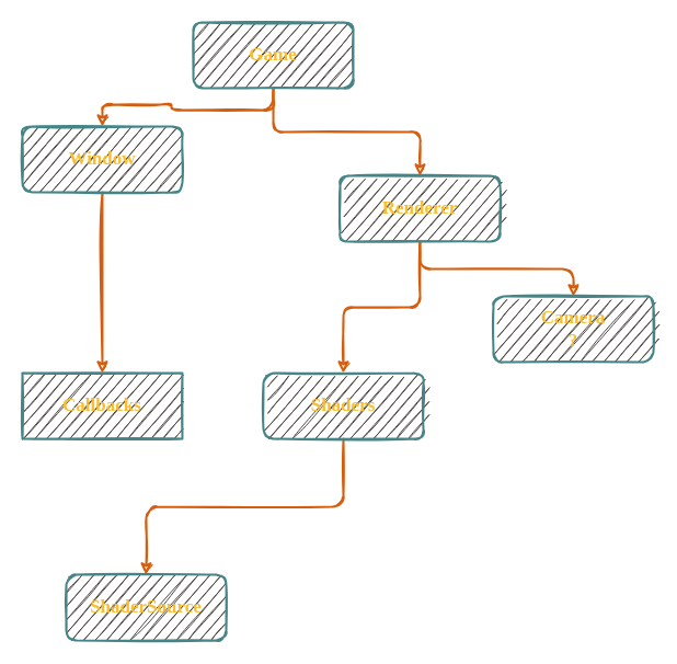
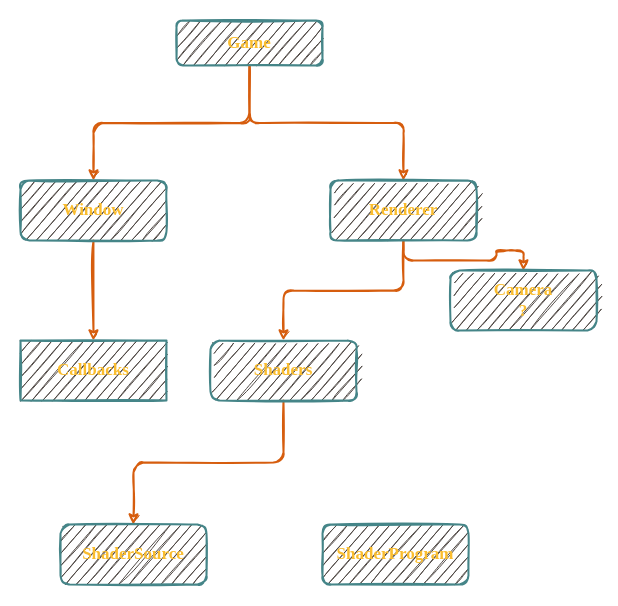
- <mxCell id="4" value="&lt;font face=&quot;Lucida Console&quot; size=&quot;1&quot; color=&quot;#fabd2f&quot; style=&quot;&quot;&gt;&lt;b style=&quot;font-size: 17px;&quot;&gt;Game&lt;/b&gt;&lt;/font&gt;" style="rounded=1;whiteSpace=wrap;html=1;sketch=1;fillColor=#504945;strokeColor=#458588;fillStyle=auto;strokeWidth=2;shadow=0;glass=0;" parent="1" vertex="1"><mxGeometry x="176" y="20" width="146" height="60" as="geometry" /></mxCell>
+ <mxCell id="4" value="&lt;font face=&quot;Lucida Console&quot; size=&quot;1&quot; color=&quot;#fabd2f&quot; style=&quot;&quot;&gt;&lt;b style=&quot;font-size: 17px;&quot;&gt;Game&lt;/b&gt;&lt;/font&gt;" style="rounded=1;whiteSpace=wrap;html=1;sketch=1;fillColor=#504945;strokeColor=#458588;fillStyle=auto;strokeWidth=2;shadow=0;glass=0;" parent="1" vertex="1"><mxGeometry x="176" y="20" width="146" height="45" as="geometry" /></mxCell>
- <mxCell id="6" value="&lt;font face=&quot;Lucida Console&quot; size=&quot;1&quot; color=&quot;#fabd2f&quot; style=&quot;&quot;&gt;&lt;b style=&quot;font-size: 17px;&quot;&gt;Window&lt;/b&gt;&lt;/font&gt;" style="rounded=1;whiteSpace=wrap;html=1;sketch=1;fillColor=#504945;strokeColor=#458588;fillStyle=auto;strokeWidth=2;shadow=0;" parent="1" vertex="1"><mxGeometry x="20" y="115" width="146" height="60" as="geometry" /></mxCell>
+ <mxCell id="6" value="&lt;font face=&quot;Lucida Console&quot; size=&quot;1&quot; color=&quot;#fabd2f&quot; style=&quot;&quot;&gt;&lt;b style=&quot;font-size: 17px;&quot;&gt;Window&lt;/b&gt;&lt;/font&gt;" style="rounded=1;whiteSpace=wrap;html=1;sketch=1;fillColor=#504945;strokeColor=#458588;fillStyle=auto;strokeWidth=2;shadow=0;" parent="1" vertex="1"><mxGeometry x="20" y="180" width="146" height="60" as="geometry" /></mxCell>
- <mxCell id="9" value="&lt;font face=&quot;Lucida Console&quot; size=&quot;1&quot; color=&quot;#fabd2f&quot; style=&quot;&quot;&gt;&lt;b style=&quot;font-size: 17px;&quot;&gt;Renderer&lt;/b&gt;&lt;/font&gt;" style="rounded=1;whiteSpace=wrap;html=1;sketch=1;fillColor=#504945;strokeColor=#458588;fillStyle=auto;strokeWidth=2;shadow=0;" parent="1" vertex="1"><mxGeometry x="310" y="160" width="146" height="60" as="geometry" /></mxCell>
+ <mxCell id="9" value="&lt;font face=&quot;Lucida Console&quot; size=&quot;1&quot; color=&quot;#fabd2f&quot; style=&quot;&quot;&gt;&lt;b style=&quot;font-size: 17px;&quot;&gt;Renderer&lt;/b&gt;&lt;/font&gt;" style="rounded=1;whiteSpace=wrap;html=1;sketch=1;fillColor=#504945;strokeColor=#458588;fillStyle=auto;strokeWidth=2;shadow=0;" parent="1" vertex="1"><mxGeometry x="330" y="180" width="146" height="60" as="geometry" /></mxCell>
- <mxCell id="12" value="&lt;font face=&quot;Lucida Console&quot; size=&quot;1&quot; color=&quot;#fabd2f&quot; style=&quot;&quot;&gt;&lt;b style=&quot;font-size: 17px;&quot;&gt;Shaders&lt;/b&gt;&lt;/font&gt;" style="rounded=1;whiteSpace=wrap;html=1;sketch=1;fillColor=#504945;strokeColor=#458588;fillStyle=auto;strokeWidth=2;shadow=0;" parent="1" vertex="1"><mxGeometry x="240" y="340" width="146" height="60" as="geometry" /></mxCell>
+ <mxCell id="12" value="&lt;font face=&quot;Lucida Console&quot; size=&quot;1&quot; color=&quot;#fabd2f&quot; style=&quot;&quot;&gt;&lt;b style=&quot;font-size: 17px;&quot;&gt;Shaders&lt;/b&gt;&lt;/font&gt;" style="rounded=1;whiteSpace=wrap;html=1;sketch=1;fillColor=#504945;strokeColor=#458588;fillStyle=auto;strokeWidth=2;shadow=0;" parent="1" vertex="1"><mxGeometry x="210" y="340" width="146" height="60" as="geometry" /></mxCell>
+ <mxCell id="15" value="&lt;font face=&quot;Lucida Console&quot; size=&quot;1&quot; color=&quot;#fabd2f&quot; style=&quot;&quot;&gt;&lt;b style=&quot;font-size: 17px;&quot;&gt;ShaderProgram&lt;/b&gt;&lt;/font&gt;" style="rounded=1;whiteSpace=wrap;html=1;sketch=1;fillColor=#504945;strokeColor=#458588;fillStyle=auto;strokeWidth=2;shadow=0;" vertex="1" parent="1"><mxGeometry x="322" y="524" width="146" height="60" as="geometry" /></mxCell>
